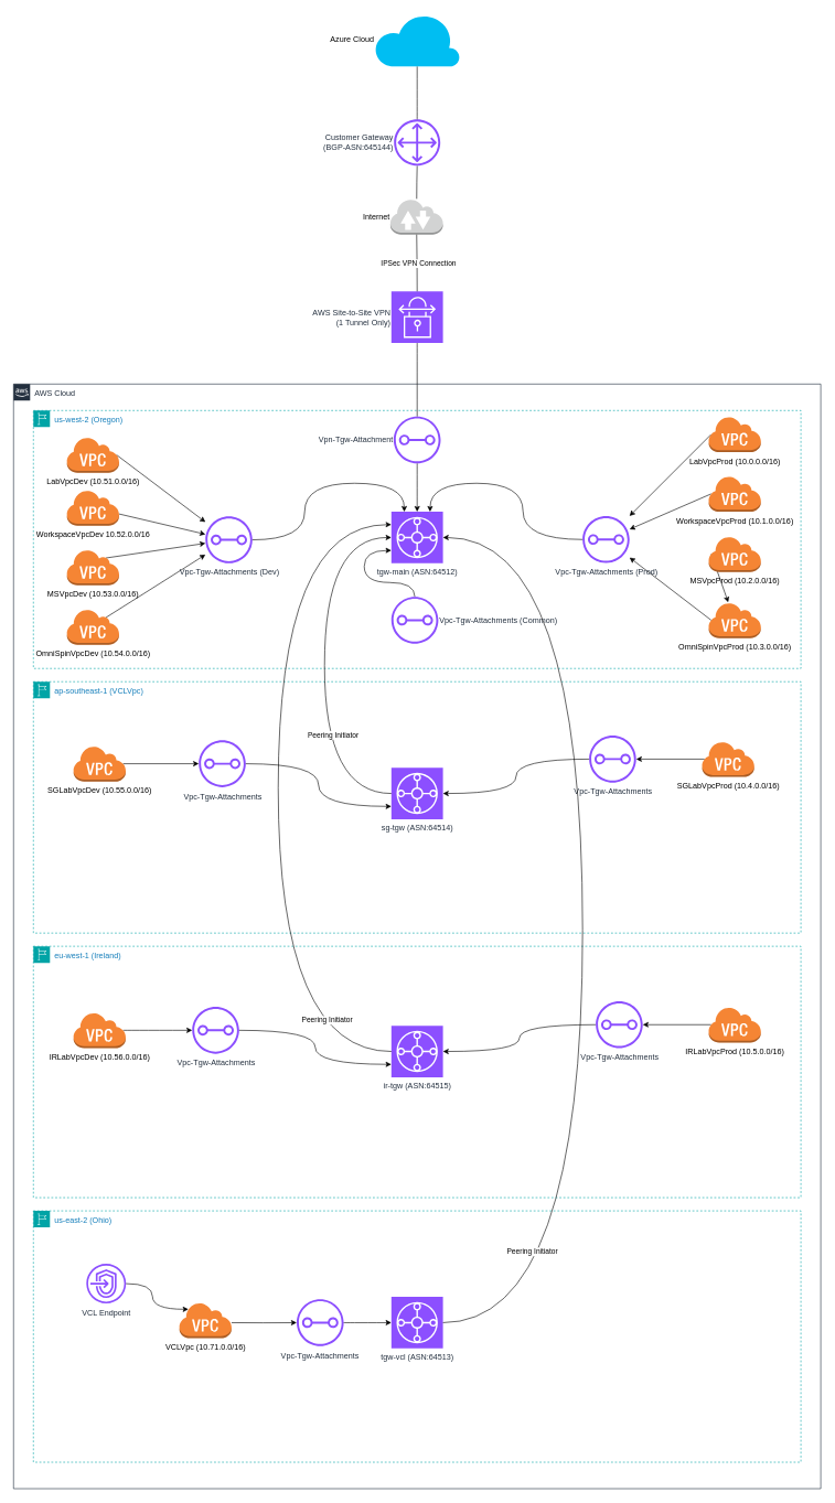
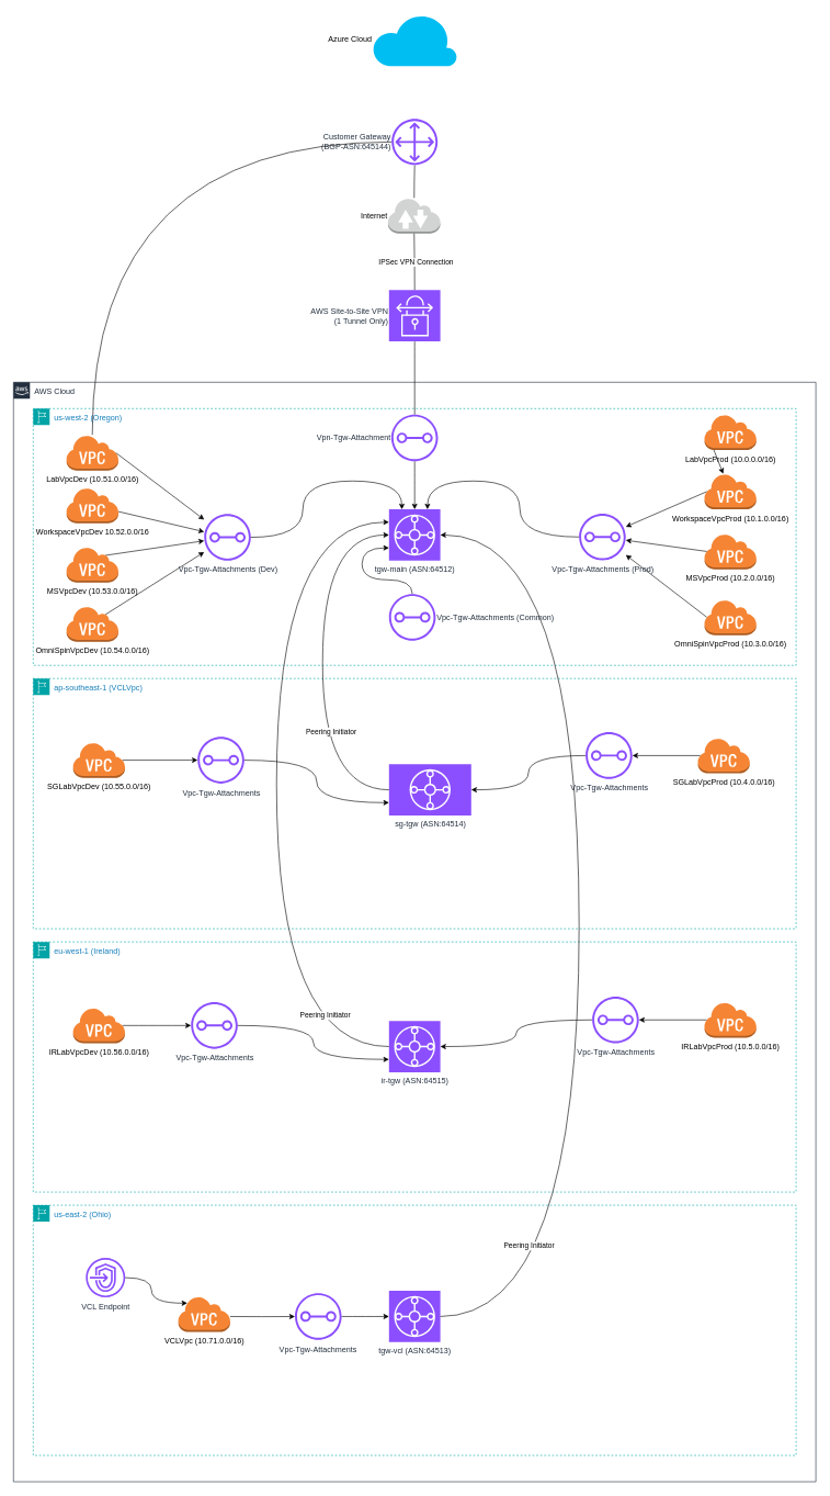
- <mxCell id="71" style="edgeStyle=orthogonalEdgeStyle;curved=1;rounded=0;orthogonalLoop=1;jettySize=auto;html=1;entryX=0.5;entryY=1;entryDx=0;entryDy=0;entryPerimeter=0;endArrow=none;endFill=0;" edge="1" parent="1" source="68" target="67"><mxGeometry relative="1" as="geometry" /></mxCell>
+ <mxCell id="71" style="edgeStyle=orthogonalEdgeStyle;curved=1;rounded=0;orthogonalLoop=1;jettySize=auto;html=1;endArrow=none;endFill=0;" edge="1" parent="1" source="68" target="10"><mxGeometry relative="1" as="geometry" /></mxCell>
- <mxCell id="17" style="edgeStyle=none;rounded=0;orthogonalLoop=1;jettySize=auto;html=1;exitX=0.055;exitY=0.5;exitDx=0;exitDy=0;exitPerimeter=0;" edge="1" parent="3" source="18" target="22"><mxGeometry relative="1" as="geometry" /></mxCell>
+ <mxCell id="17" style="edgeStyle=none;rounded=0;orthogonalLoop=1;jettySize=auto;html=1;exitX=0.055;exitY=0.5;exitDx=0;exitDy=0;exitPerimeter=0;" edge="1" parent="3" source="18" target="16"><mxGeometry relative="1" as="geometry" /></mxCell>
- <mxCell id="13" style="edgeStyle=none;rounded=0;orthogonalLoop=1;jettySize=auto;html=1;exitX=0.055;exitY=0.5;exitDx=0;exitDy=0;exitPerimeter=0;" edge="1" parent="3" source="14" target="20"><mxGeometry relative="1" as="geometry" /></mxCell>
+ <mxCell id="13" style="edgeStyle=none;rounded=0;orthogonalLoop=1;jettySize=auto;html=1;exitX=0.055;exitY=0.5;exitDx=0;exitDy=0;exitPerimeter=0;" edge="1" parent="3" source="14" target="22"><mxGeometry relative="1" as="geometry" /></mxCell>
- <mxCell id="30" value="sg-tgw (ASN:64514&lt;span style=&quot;background-color: initial;&quot;&gt;)&lt;/span&gt;" style="sketch=0;points=[[0,0,0],[0.25,0,0],[0.5,0,0],[0.75,0,0],[1,0,0],[0,1,0],[0.25,1,0],[0.5,1,0],[0.75,1,0],[1,1,0],[0,0.25,0],[0,0.5,0],[0,0.75,0],[1,0.25,0],[1,0.5,0],[1,0.75,0]];outlineConnect=0;fontColor=#232F3E;fillColor=#8C4FFF;strokeColor=#ffffff;dashed=0;verticalLabelPosition=bottom;verticalAlign=top;align=center;html=1;fontSize=12;fontStyle=0;aspect=fixed;shape=mxgraph.aws4.resourceIcon;resIcon=mxgraph.aws4.transit_gateway;" vertex="1" parent="29"><mxGeometry x="541" y="130" width="78" height="78" as="geometry" /></mxCell>
+ <mxCell id="30" value="sg-tgw (ASN:64514&lt;span style=&quot;background-color: initial;&quot;&gt;)&lt;/span&gt;" style="sketch=0;points=[[0,0,0],[0.25,0,0],[0.5,0,0],[0.75,0,0],[1,0,0],[0,1,0],[0.25,1,0],[0.5,1,0],[0.75,1,0],[1,1,0],[0,0.25,0],[0,0.5,0],[0,0.75,0],[1,0.25,0],[1,0.5,0],[1,0.75,0]];outlineConnect=0;fontColor=#232F3E;fillColor=#8C4FFF;strokeColor=#ffffff;dashed=0;verticalLabelPosition=bottom;verticalAlign=top;align=center;html=1;fontSize=12;fontStyle=0;aspect=fixed;shape=mxgraph.aws4.resourceIcon;resIcon=mxgraph.aws4.transit_gateway;" vertex="1" parent="29"><mxGeometry x="541" y="130" width="125" height="78" as="geometry" /></mxCell>
